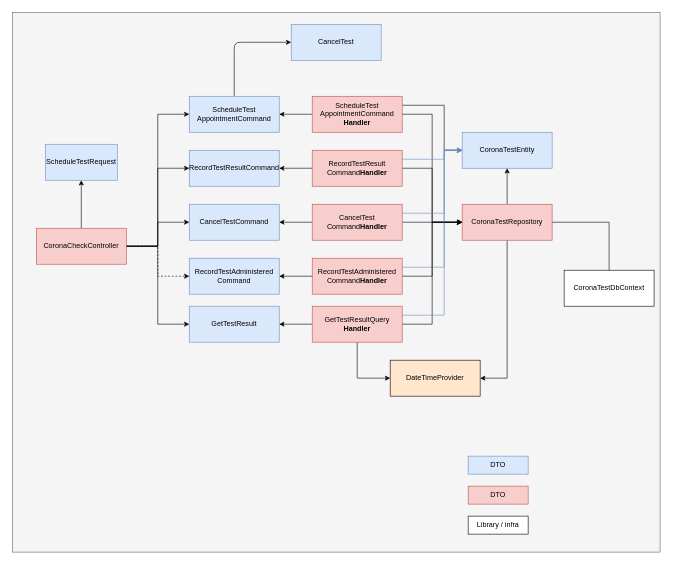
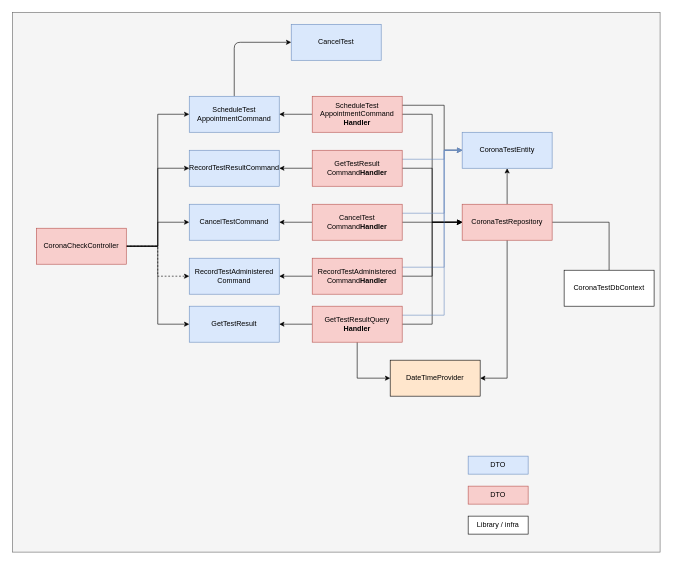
- <mxCell id="43" value="ScheduleTestRequest" style="rounded=0;whiteSpace=wrap;html=1;fillColor=#dae8fc;strokeColor=#6c8ebf;" parent="1" vertex="1"><mxGeometry x="75" y="240" width="120" height="60" as="geometry" /></mxCell>
- <mxCell id="23" value="RecordTestResult&lt;br&gt;Command&lt;b&gt;Handler&lt;/b&gt;" style="rounded=0;whiteSpace=wrap;html=1;fillColor=#f8cecc;strokeColor=#b85450;" parent="1" vertex="1"><mxGeometry x="520" y="250" width="150" height="60" as="geometry" /></mxCell>
+ <mxCell id="23" value="GetTestResult&lt;br&gt;Command&lt;b&gt;Handler&lt;/b&gt;" style="rounded=0;whiteSpace=wrap;html=1;fillColor=#f8cecc;strokeColor=#b85450;" parent="1" vertex="1"><mxGeometry x="520" y="250" width="150" height="60" as="geometry" /></mxCell>
- <mxCell id="8" style="edgeStyle=orthogonalEdgeStyle;rounded=0;orthogonalLoop=1;jettySize=auto;html=1;exitX=0.5;exitY=0;exitDx=0;exitDy=0;entryX=0.5;entryY=1;entryDx=0;entryDy=0;" parent="1" source="9" target="43" edge="1"><mxGeometry relative="1" as="geometry" /></mxCell>
